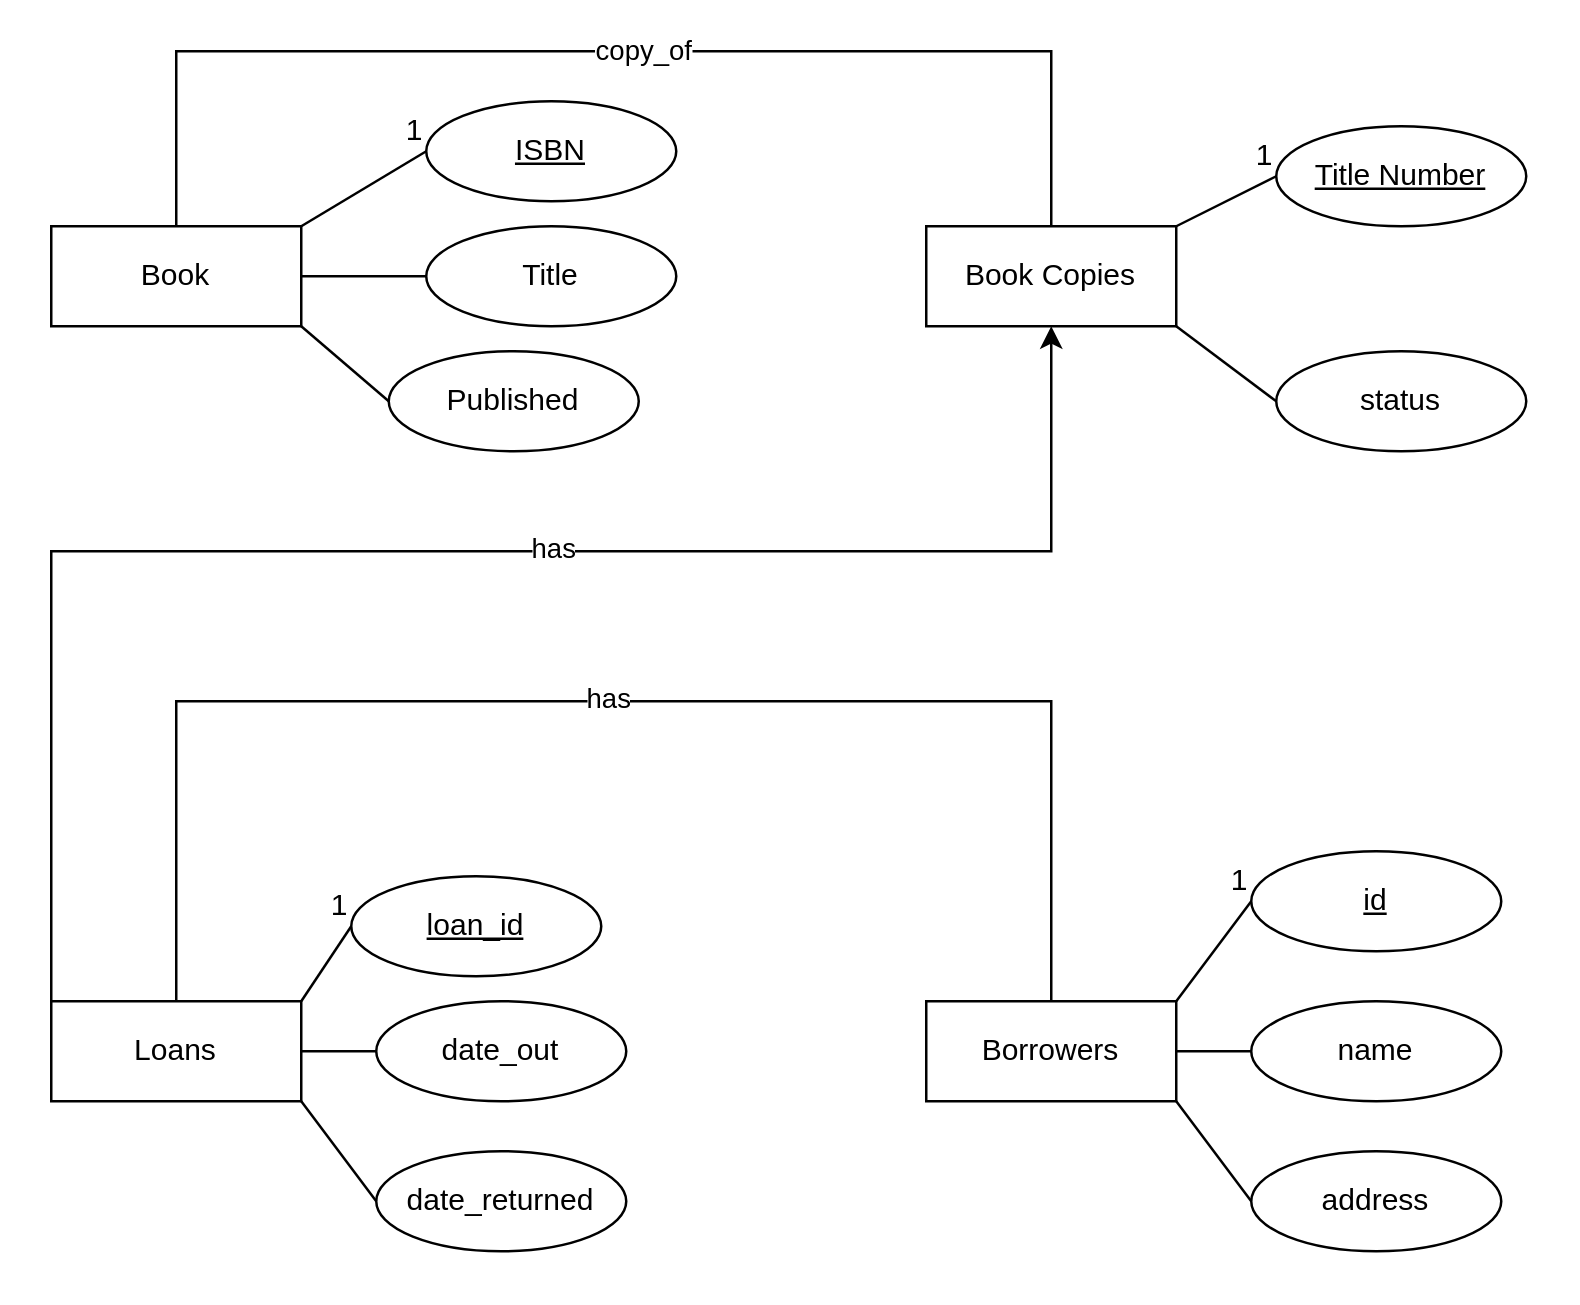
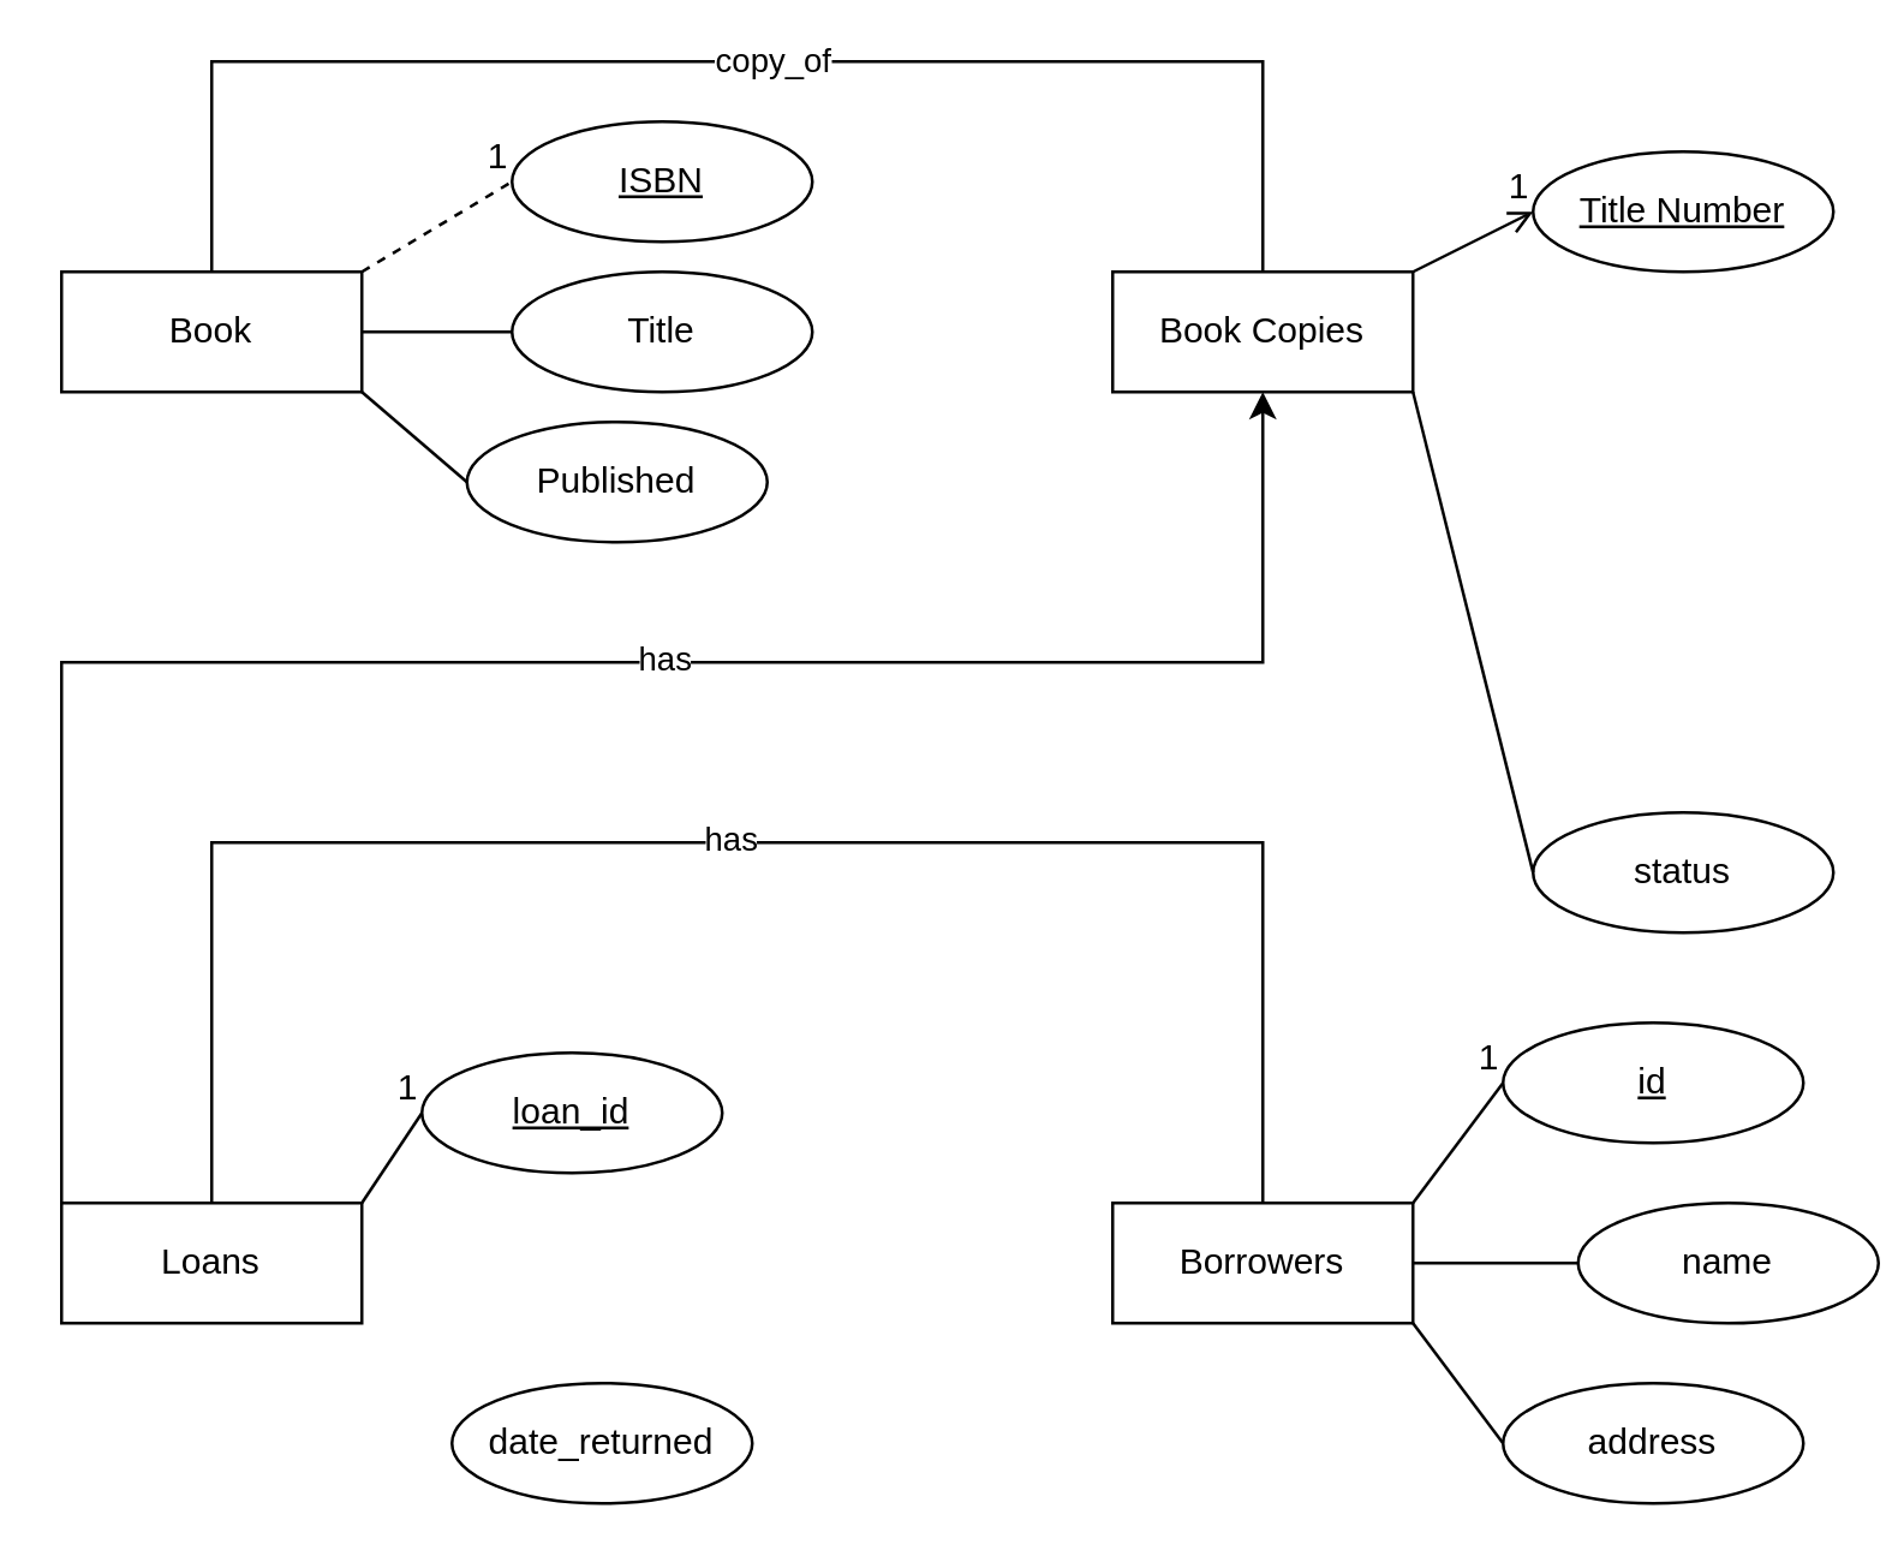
- <mxCell id="31" value="" style="endArrow=none;html=1;rounded=0;entryX=0;entryY=0.5;entryDx=0;entryDy=0;exitX=1;exitY=0;exitDx=0;exitDy=0;" edge="1" parent="1" source="28" target="29"><mxGeometry relative="1" as="geometry"><mxPoint x="330" y="169.5" as="sourcePoint" /><mxPoint x="490" y="169.5" as="targetPoint" /></mxGeometry></mxCell>
+ <mxCell id="31" value="" style="endArrow=open;html=1;rounded=0;entryX=0;entryY=0.5;entryDx=0;entryDy=0;exitX=1;exitY=0;exitDx=0;exitDy=0;" edge="1" parent="1" source="28" target="29"><mxGeometry relative="1" as="geometry"><mxPoint x="330" y="169.5" as="sourcePoint" /><mxPoint x="490" y="169.5" as="targetPoint" /></mxGeometry></mxCell>
- <mxCell id="26" value="" style="endArrow=none;html=1;rounded=0;exitX=1;exitY=0;exitDx=0;exitDy=0;entryX=0;entryY=0.5;entryDx=0;entryDy=0;" edge="1" parent="1" source="20" target="23"><mxGeometry relative="1" as="geometry"><mxPoint x="10" y="220" as="sourcePoint" /><mxPoint x="170" y="220" as="targetPoint" /></mxGeometry></mxCell>
+ <mxCell id="26" value="" style="endArrow=none;html=1;rounded=0;exitX=1;exitY=0;exitDx=0;exitDy=0;entryX=0;entryY=0.5;entryDx=0;entryDy=0;dashed=1;" edge="1" parent="1" source="20" target="23"><mxGeometry relative="1" as="geometry"><mxPoint x="10" y="220" as="sourcePoint" /><mxPoint x="170" y="220" as="targetPoint" /></mxGeometry></mxCell>
- <mxCell id="30" value="status" style="ellipse;whiteSpace=wrap;html=1;align=center;" vertex="1" parent="1"><mxGeometry x="510" y="140" width="100" height="40" as="geometry" /></mxCell>
+ <mxCell id="30" value="status" style="ellipse;whiteSpace=wrap;html=1;align=center;" vertex="1" parent="1"><mxGeometry x="510" y="270" width="100" height="40" as="geometry" /></mxCell>
- <mxCell id="16" value="" style="endArrow=none;html=1;rounded=0;exitX=1;exitY=0.5;exitDx=0;exitDy=0;entryX=0;entryY=0.5;entryDx=0;entryDy=0;" edge="1" parent="1" source="10" target="11"><mxGeometry relative="1" as="geometry"><mxPoint x="290" y="280" as="sourcePoint" /><mxPoint x="450" y="280" as="targetPoint" /></mxGeometry></mxCell>
- <mxCell id="11" value="date_out" style="ellipse;whiteSpace=wrap;html=1;align=center;" vertex="1" parent="1"><mxGeometry x="150" y="400" width="100" height="40" as="geometry" /></mxCell>
- <mxCell id="3" value="name" style="ellipse;whiteSpace=wrap;html=1;align=center;" vertex="1" parent="1"><mxGeometry x="500" y="400" width="100" height="40" as="geometry" /></mxCell>
+ <mxCell id="3" value="name" style="ellipse;whiteSpace=wrap;html=1;align=center;" vertex="1" parent="1"><mxGeometry x="525" y="400" width="100" height="40" as="geometry" /></mxCell>
- <mxCell id="17" value="" style="endArrow=none;html=1;rounded=0;exitX=1;exitY=1;exitDx=0;exitDy=0;entryX=0;entryY=0.5;entryDx=0;entryDy=0;" edge="1" parent="1" source="10" target="12"><mxGeometry relative="1" as="geometry"><mxPoint x="290" y="280" as="sourcePoint" /><mxPoint x="450" y="280" as="targetPoint" /></mxGeometry></mxCell>
